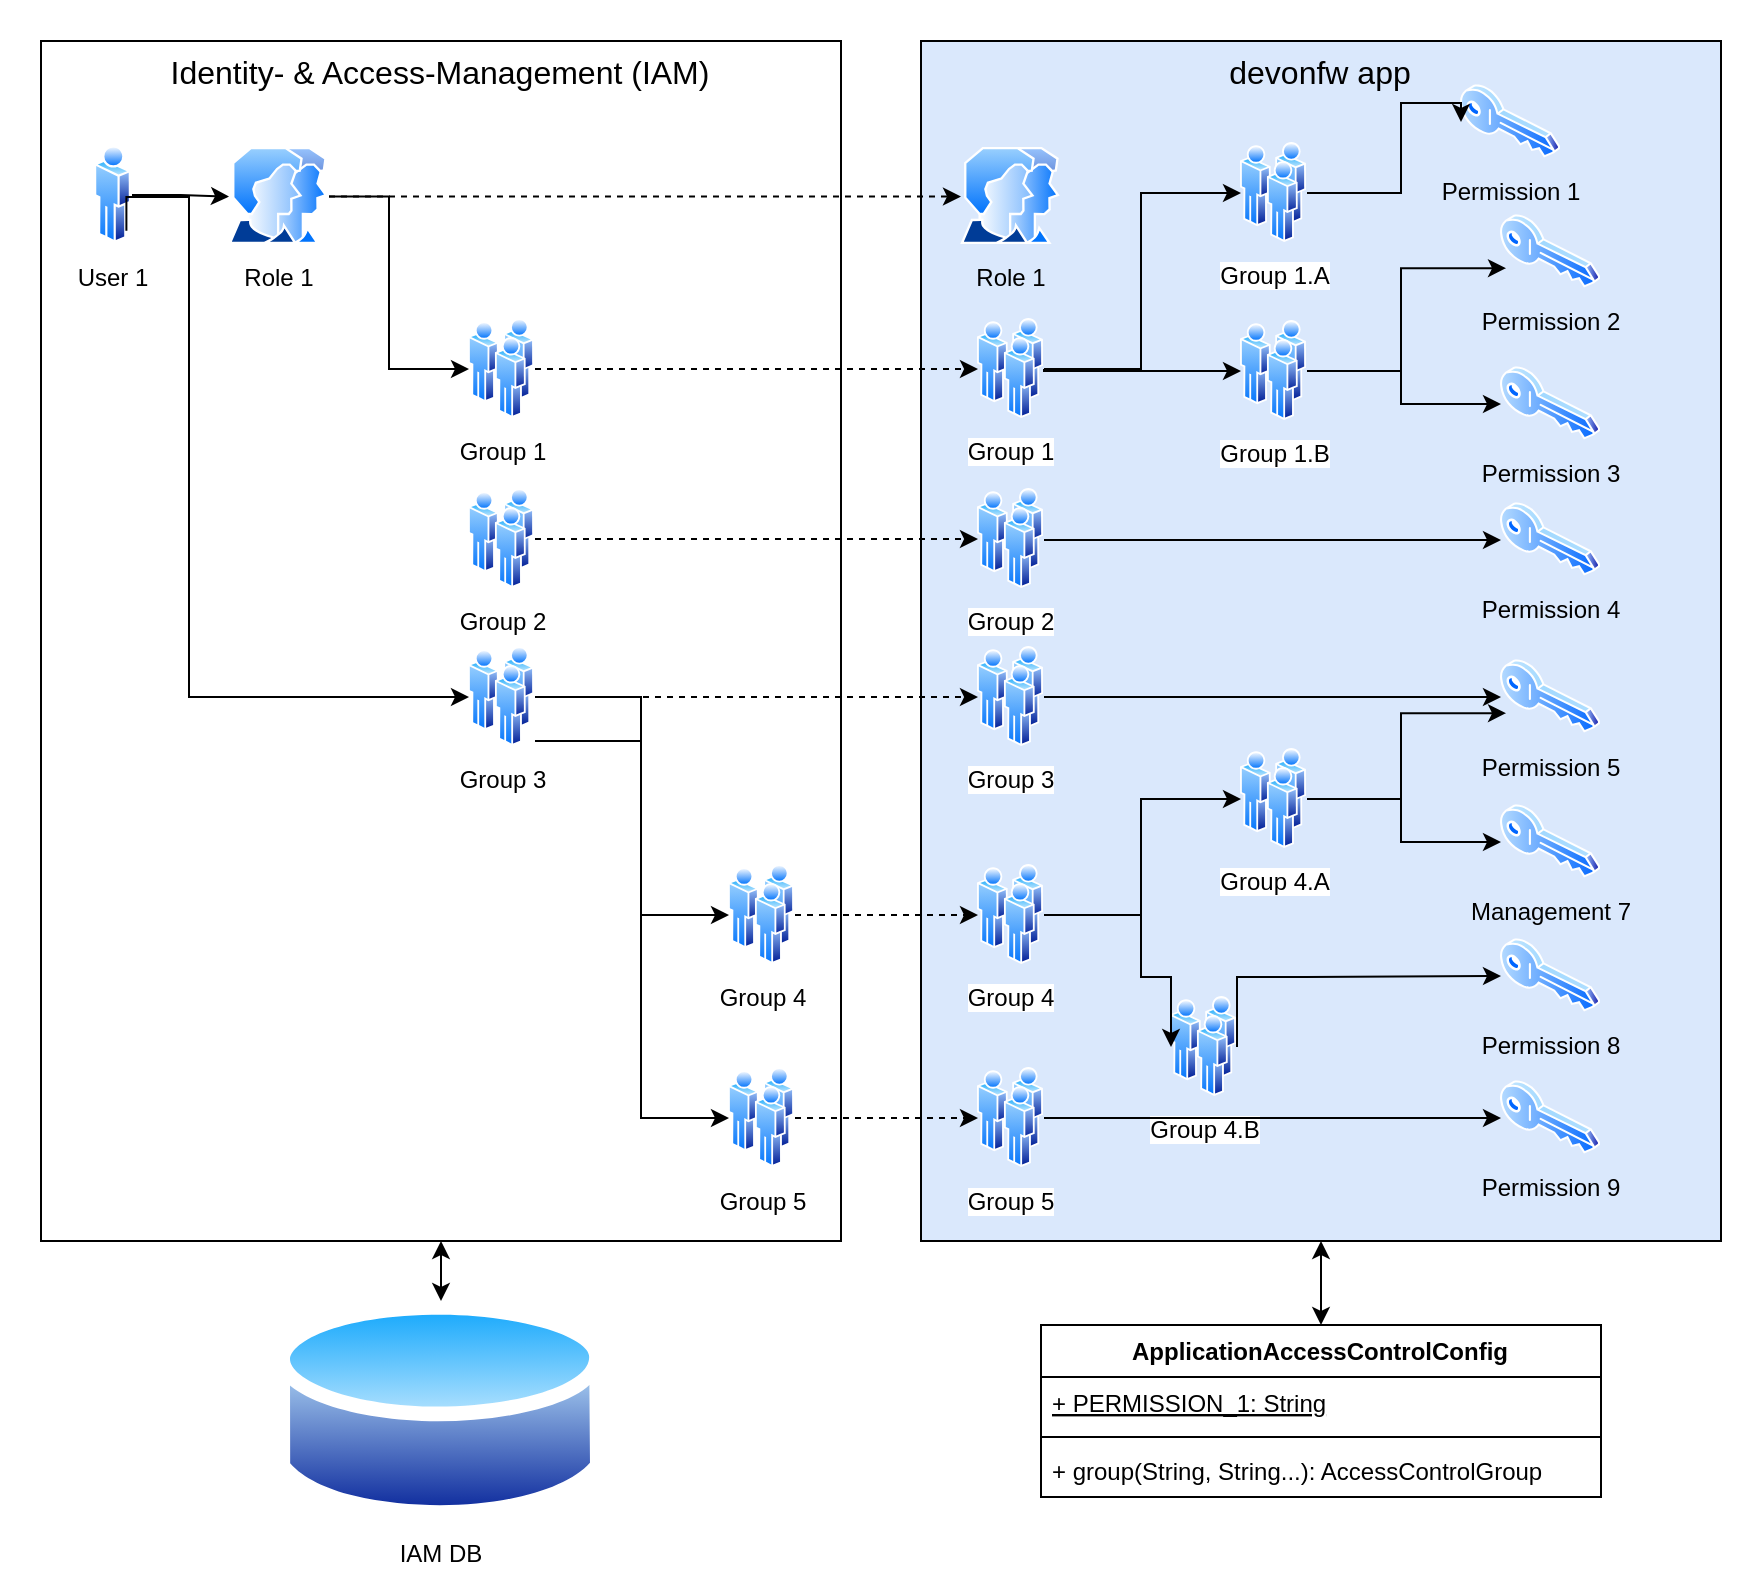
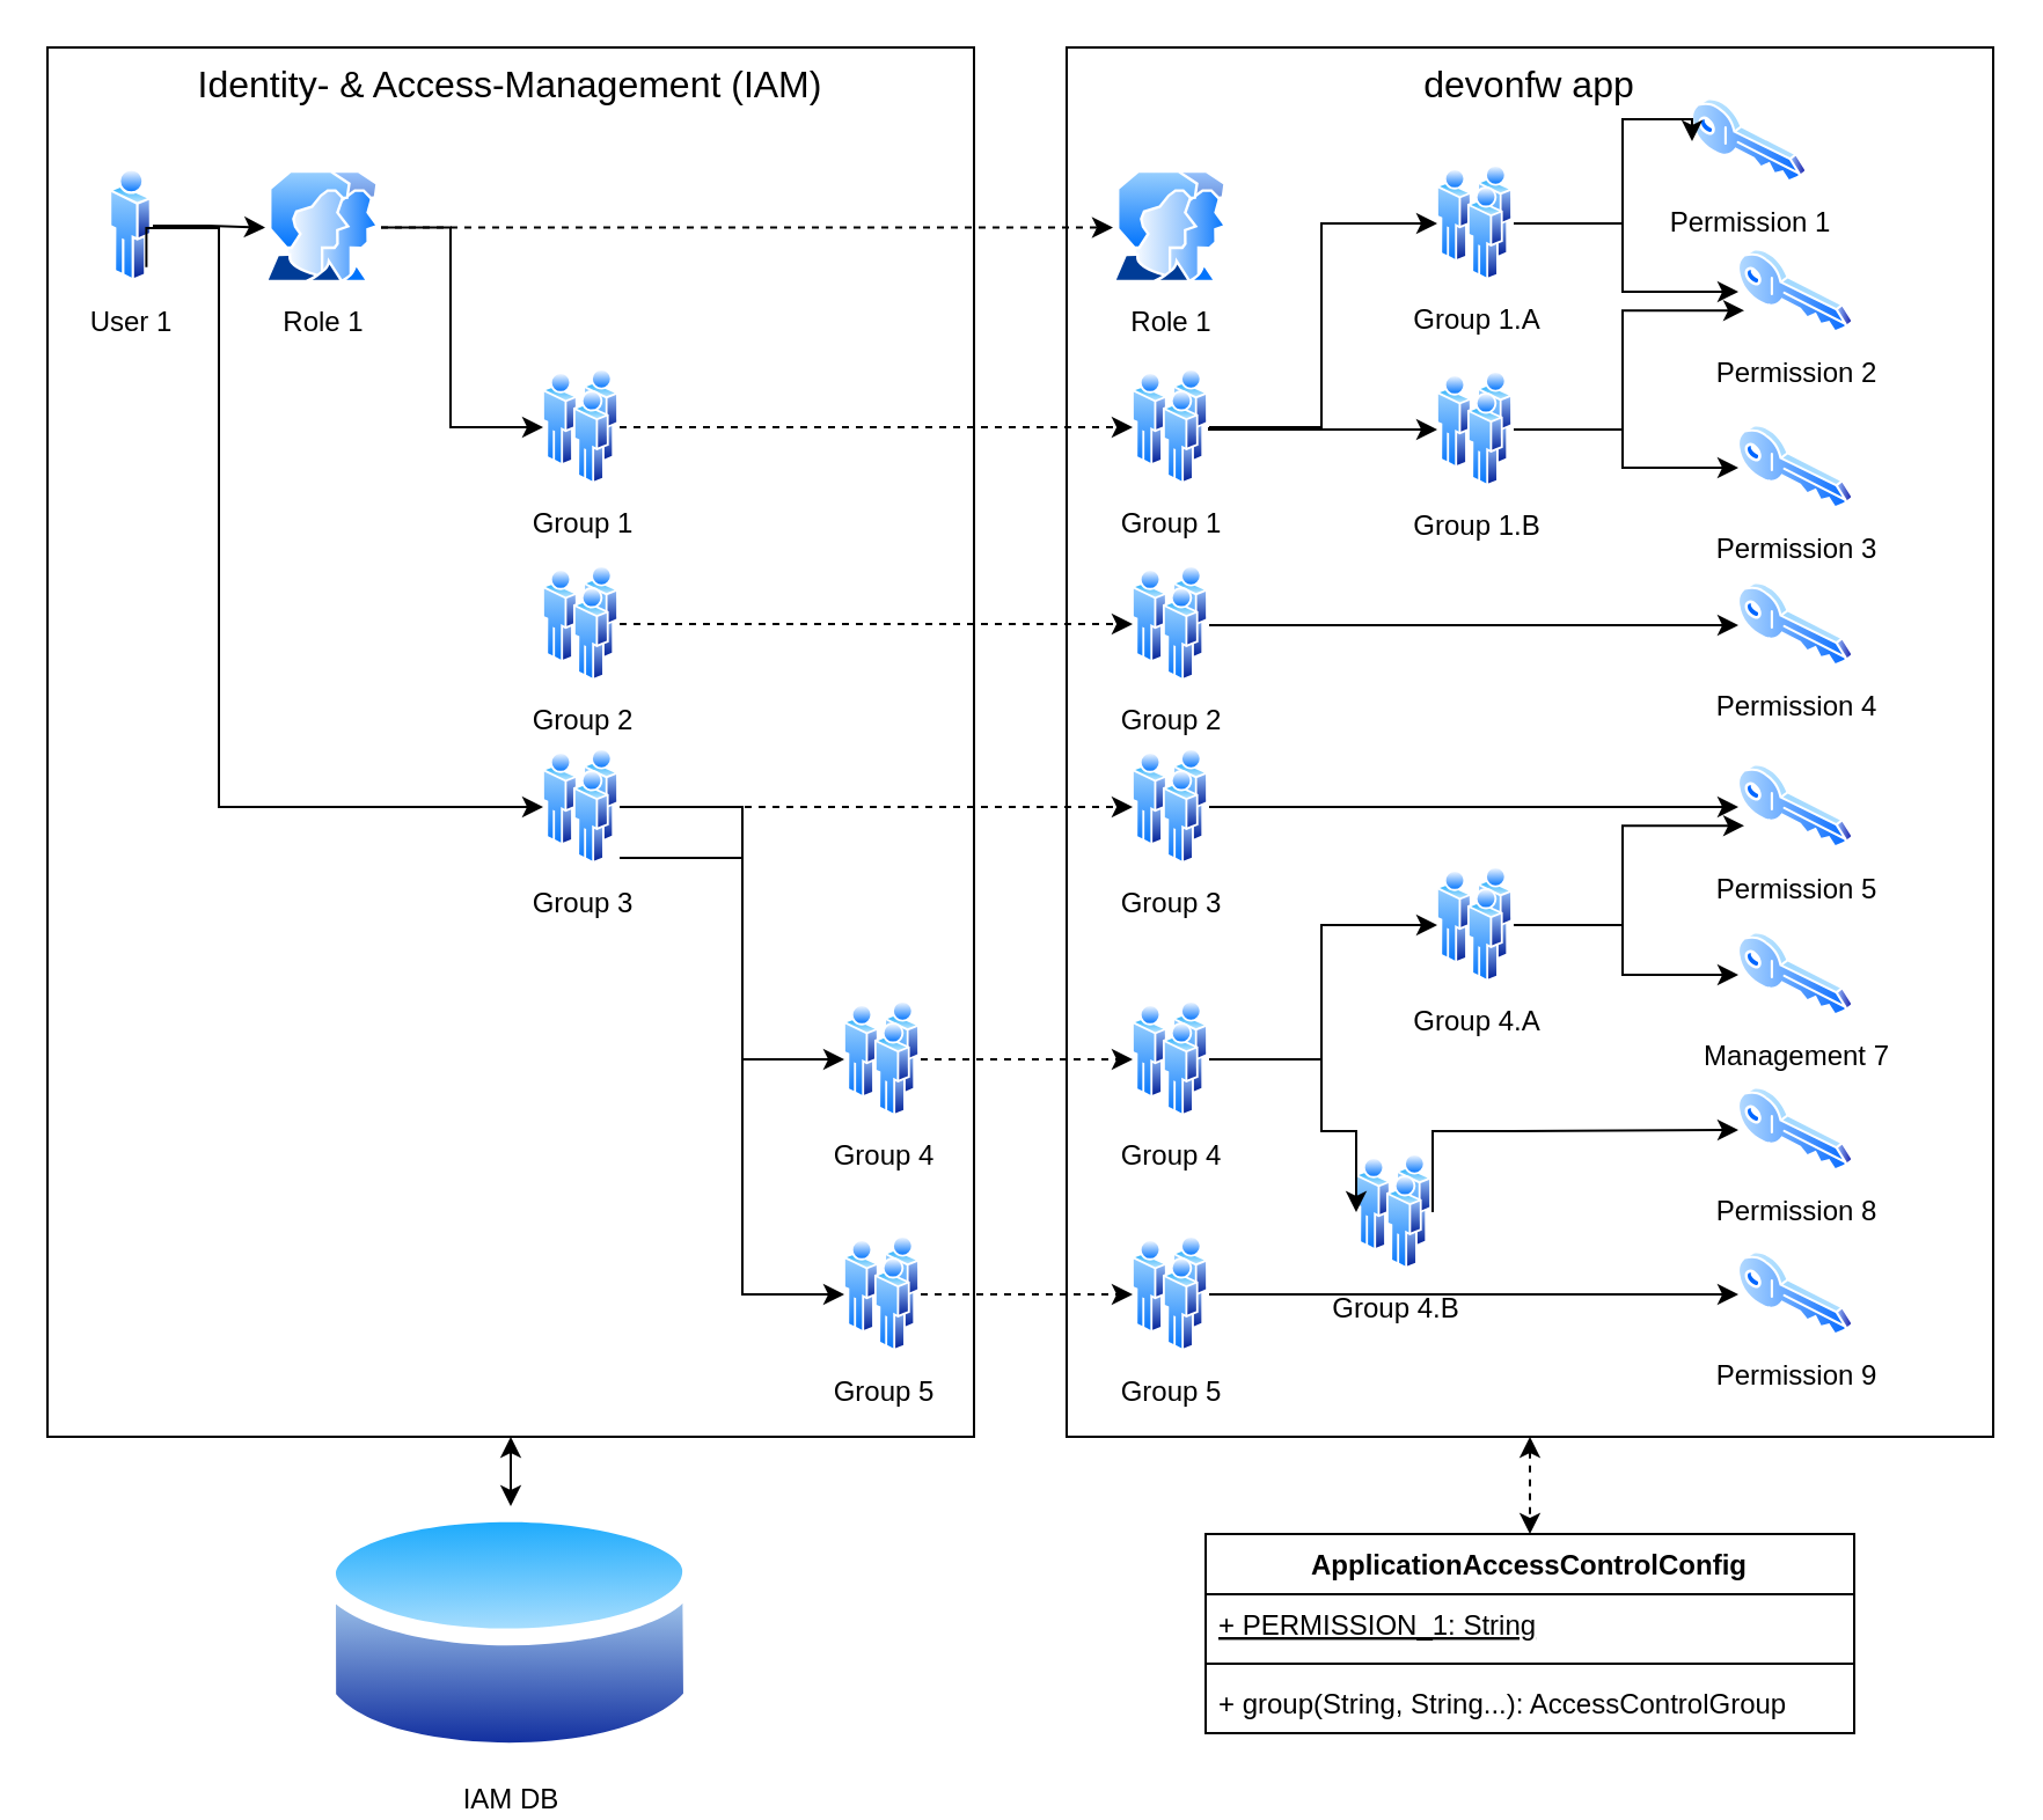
+ <mxCell id="43" value="" style="edgeStyle=orthogonalEdgeStyle;rounded=0;orthogonalLoop=1;jettySize=auto;html=1;exitX=1;exitY=0.5;exitDx=0;exitDy=0;entryX=0;entryY=0.5;entryDx=0;entryDy=0;" edge="1" parent="1" source="34" target="29"><mxGeometry relative="1" as="geometry"><mxPoint x="710" y="172" as="sourcePoint" /><mxPoint x="749" y="132" as="targetPoint" /><Array as="points"><mxPoint x="700" y="96" /><mxPoint x="700" y="126" /></Array></mxGeometry></mxCell>
- <mxCell id="15" value="&lt;font style=&quot;font-size: 16px&quot;&gt;devonfw app&lt;/font&gt;" style="rounded=0;whiteSpace=wrap;html=1;verticalAlign=top;fillColor=#dae8fc;" vertex="1" parent="1"><mxGeometry x="460" y="20" width="400" height="600" as="geometry" /></mxCell>
+ <mxCell id="15" value="&lt;font style=&quot;font-size: 16px&quot;&gt;devonfw app&lt;/font&gt;" style="rounded=0;whiteSpace=wrap;html=1;verticalAlign=top;" vertex="1" parent="1"><mxGeometry x="460" y="20" width="400" height="600" as="geometry" /></mxCell>
- <mxCell id="60" value="" style="edgeStyle=orthogonalEdgeStyle;rounded=0;orthogonalLoop=1;jettySize=auto;html=1;exitX=0.5;exitY=1;exitDx=0;exitDy=0;entryX=0.5;entryY=0;entryDx=0;entryDy=0;startArrow=classic;startFill=1;" edge="1" parent="1" source="15" target="56"><mxGeometry relative="1" as="geometry"><mxPoint x="230" y="630" as="sourcePoint" /><mxPoint x="210" y="660" as="targetPoint" /><Array as="points"><mxPoint x="660" y="640" /><mxPoint x="660" y="640" /></Array></mxGeometry></mxCell>
+ <mxCell id="60" value="" style="edgeStyle=orthogonalEdgeStyle;rounded=0;orthogonalLoop=1;jettySize=auto;html=1;exitX=0.5;exitY=1;exitDx=0;exitDy=0;entryX=0.5;entryY=0;entryDx=0;entryDy=0;startArrow=classic;startFill=1;dashed=1;" edge="1" parent="1" source="15" target="56"><mxGeometry relative="1" as="geometry"><mxPoint x="230" y="630" as="sourcePoint" /><mxPoint x="210" y="660" as="targetPoint" /><Array as="points"><mxPoint x="660" y="640" /><mxPoint x="660" y="640" /></Array></mxGeometry></mxCell>
